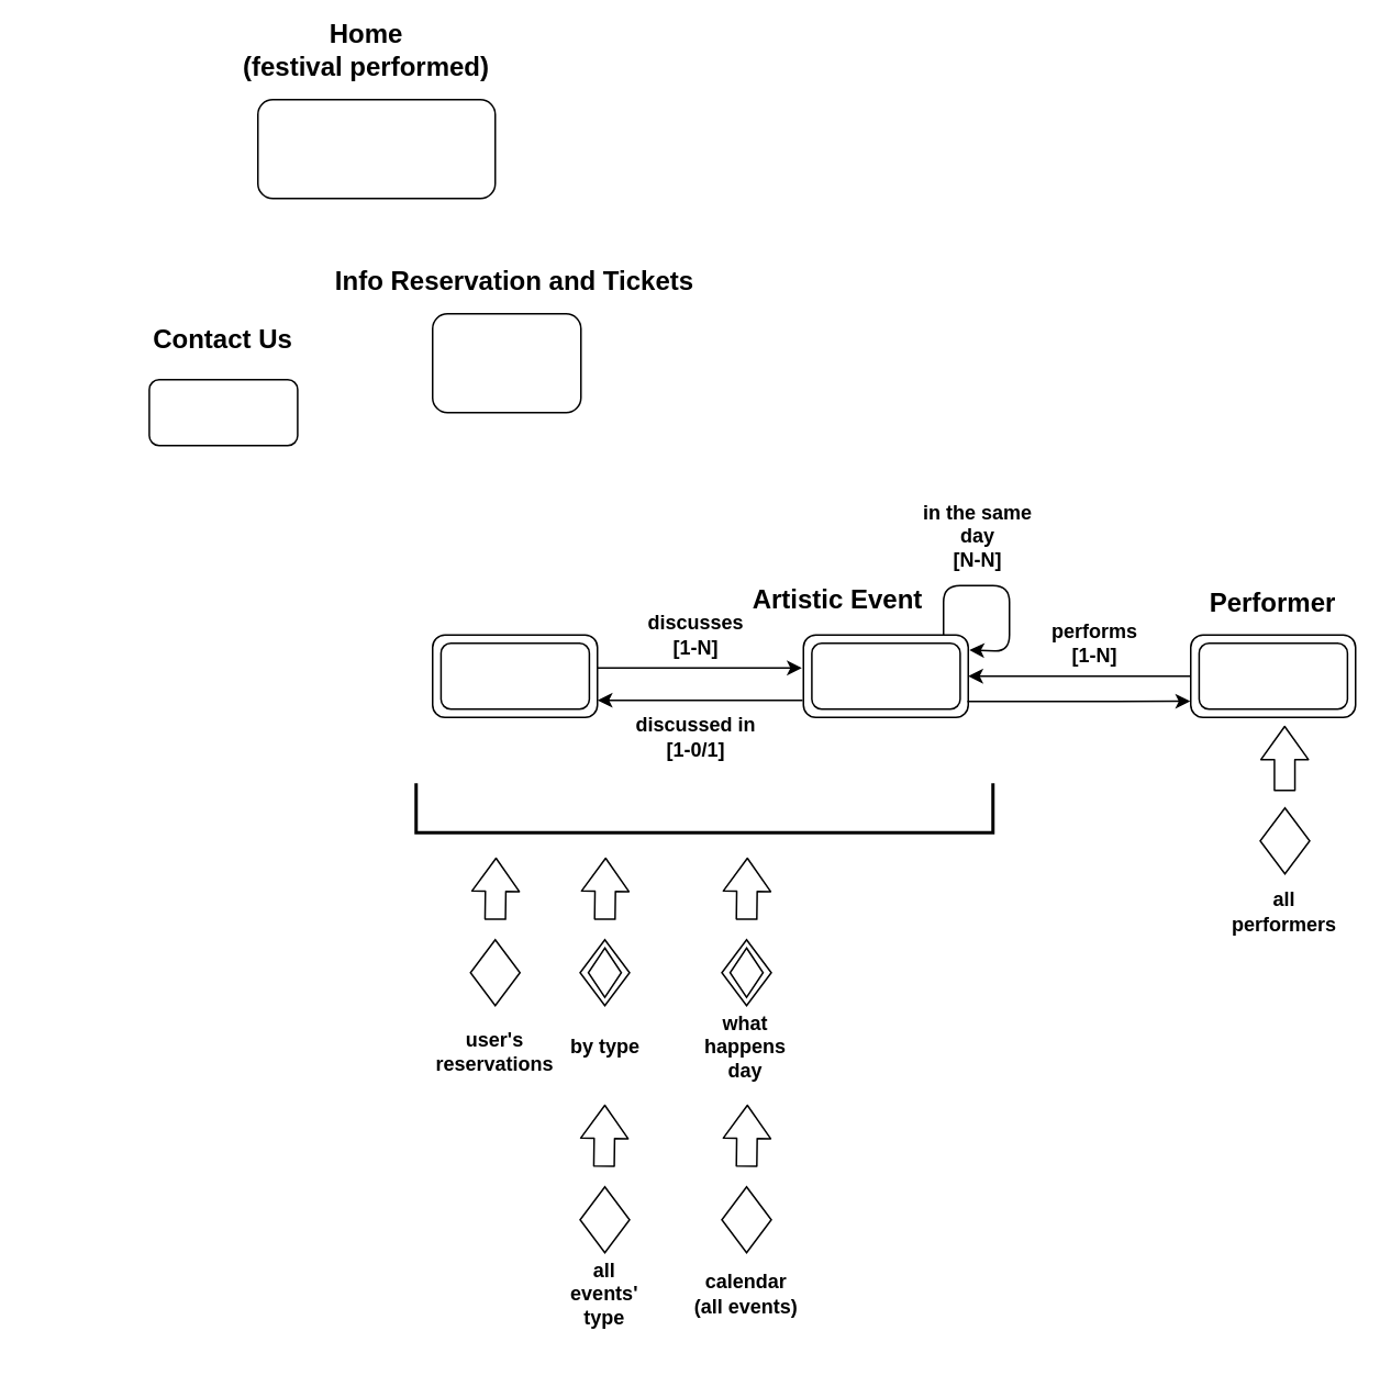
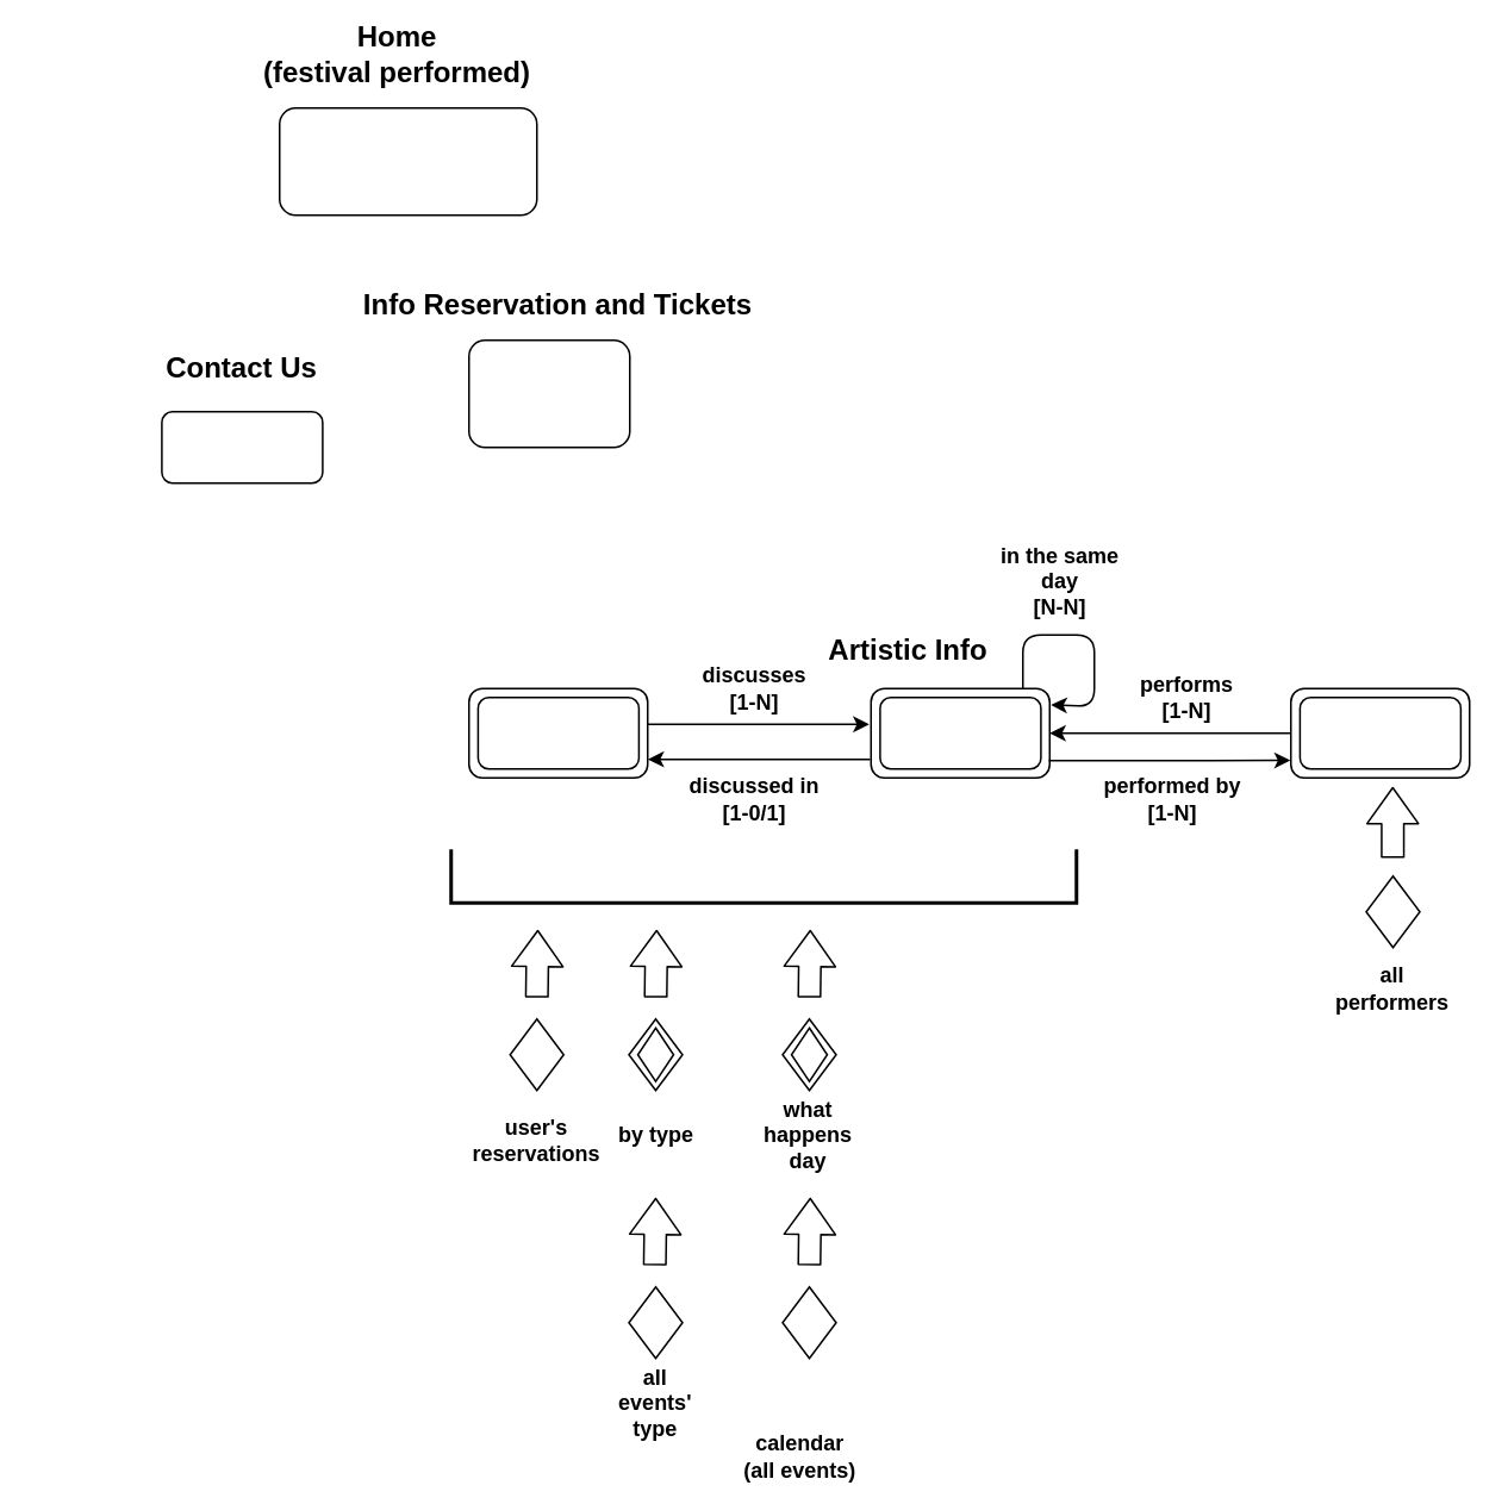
- <mxCell id="39" value="&lt;b&gt;&lt;font style=&quot;font-size: 16px&quot;&gt;Artistic Event&lt;/font&gt;&lt;/b&gt;" style="text;html=1;strokeColor=none;fillColor=none;align=center;verticalAlign=middle;whiteSpace=wrap;rounded=0;" vertex="1" parent="1"><mxGeometry x="452.5" y="352.5" width="110" height="20" as="geometry" /></mxCell>
+ <mxCell id="39" value="&lt;b&gt;&lt;font style=&quot;font-size: 16px&quot;&gt;Artistic Info&lt;/font&gt;&lt;/b&gt;" style="text;html=1;strokeColor=none;fillColor=none;align=center;verticalAlign=middle;whiteSpace=wrap;rounded=0;" vertex="1" parent="1"><mxGeometry x="452.5" y="352.5" width="110" height="20" as="geometry" /></mxCell>
- <mxCell id="40" value="&lt;b&gt;&lt;font style=&quot;font-size: 16px&quot;&gt;Performer&lt;/font&gt;&lt;/b&gt;" style="text;html=1;strokeColor=none;fillColor=none;align=center;verticalAlign=middle;whiteSpace=wrap;rounded=0;" vertex="1" parent="1"><mxGeometry x="737" y="355" width="70" height="20" as="geometry" /></mxCell>
+ <mxCell id="12" value="&lt;b&gt;performed by&lt;br&gt;[1-N]&lt;br&gt;&lt;/b&gt;" style="text;html=1;strokeColor=none;fillColor=none;align=center;verticalAlign=middle;whiteSpace=wrap;rounded=0;" parent="1" vertex="1"><mxGeometry x="616" y="427.5" width="80" height="38" as="geometry" /></mxCell>
- <mxCell id="37" value="&lt;b&gt;calendar&lt;br&gt;(all events)&lt;br&gt;&lt;/b&gt;" style="text;html=1;strokeColor=none;fillColor=none;align=center;verticalAlign=middle;whiteSpace=wrap;rounded=0;" parent="1" vertex="1"><mxGeometry x="420" y="765" width="65" height="40" as="geometry" /></mxCell>
+ <mxCell id="37" value="&lt;b&gt;calendar&lt;br&gt;(all events)&lt;br&gt;&lt;/b&gt;" style="text;html=1;strokeColor=none;fillColor=none;align=center;verticalAlign=middle;whiteSpace=wrap;rounded=0;" parent="1" vertex="1"><mxGeometry x="415" y="795" width="65" height="40" as="geometry" /></mxCell>
